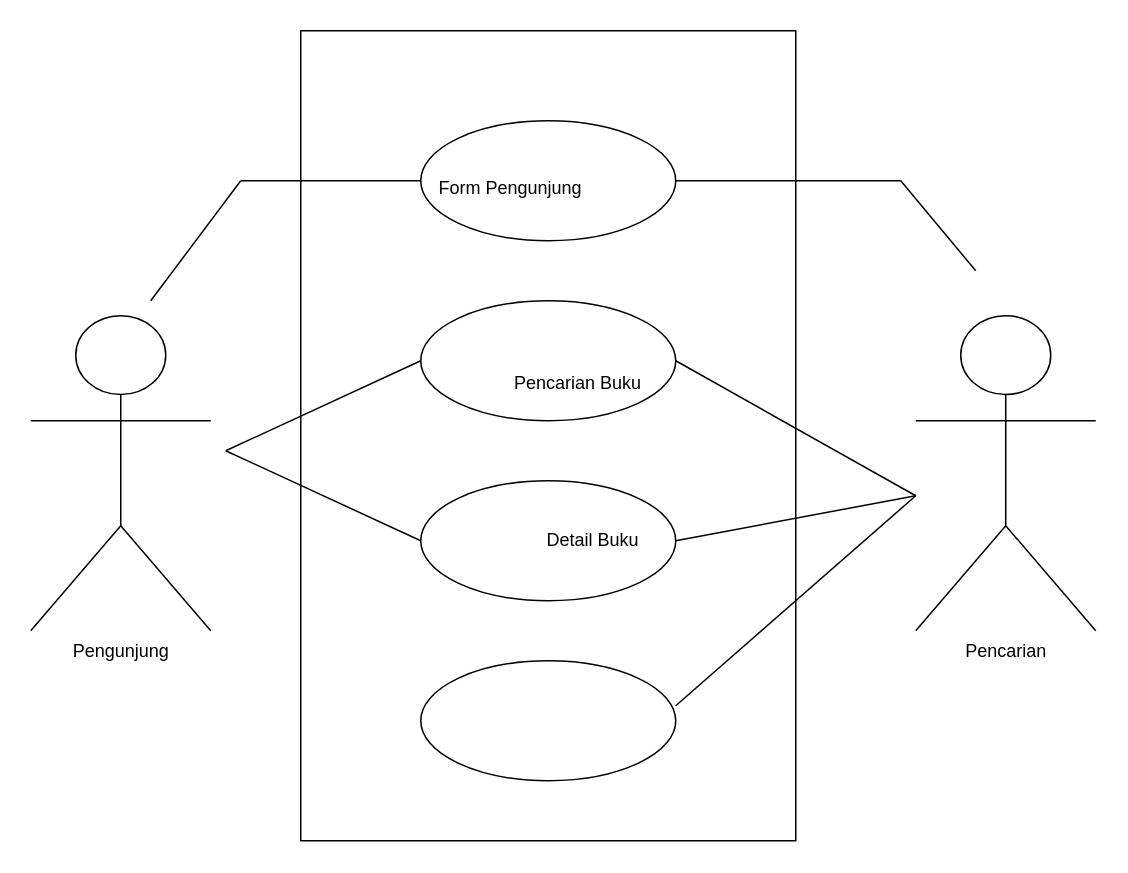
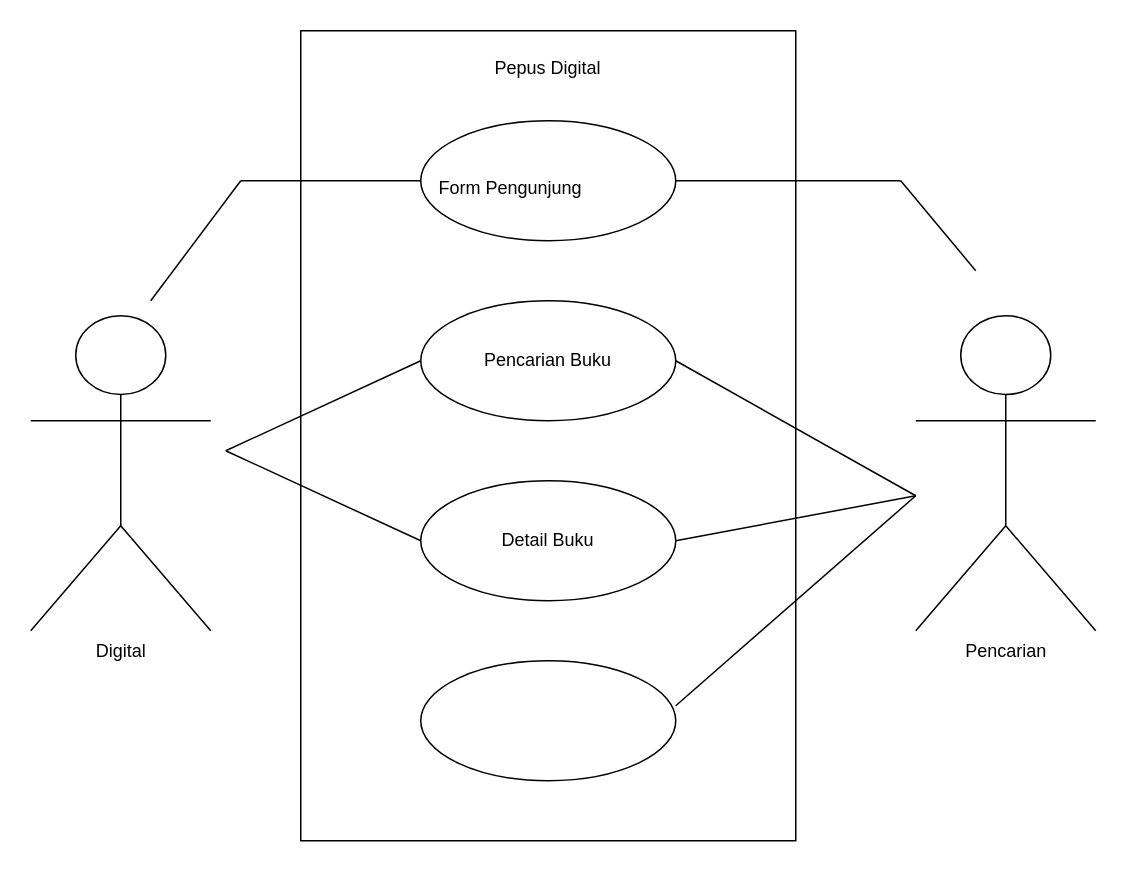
+ <mxCell id="3" value="Pepus Digital" style="text;html=1;strokeColor=none;fillColor=none;align=center;verticalAlign=middle;whiteSpace=wrap;rounded=0;" vertex="1" parent="1"><mxGeometry x="300" y="20" width="130" height="50" as="geometry" /></mxCell>
- <mxCell id="11" value="Pencarian Buku" style="text;html=1;strokeColor=none;fillColor=none;align=center;verticalAlign=middle;whiteSpace=wrap;rounded=0;" vertex="1" parent="1"><mxGeometry x="335" y="240" width="100" height="30" as="geometry" /></mxCell>
+ <mxCell id="11" value="Pencarian Buku" style="text;html=1;strokeColor=none;fillColor=none;align=center;verticalAlign=middle;whiteSpace=wrap;rounded=0;" vertex="1" parent="1"><mxGeometry x="315" y="225" width="100" height="30" as="geometry" /></mxCell>
- <mxCell id="12" value="Detail Buku" style="text;html=1;strokeColor=none;fillColor=none;align=center;verticalAlign=middle;whiteSpace=wrap;rounded=0;" vertex="1" parent="1"><mxGeometry x="355" y="345" width="80" height="30" as="geometry" /></mxCell>
+ <mxCell id="12" value="Detail Buku" style="text;html=1;strokeColor=none;fillColor=none;align=center;verticalAlign=middle;whiteSpace=wrap;rounded=0;" vertex="1" parent="1"><mxGeometry x="325" y="345" width="80" height="30" as="geometry" /></mxCell>
- <mxCell id="4" value="Pengunjung" style="shape=umlActor;verticalLabelPosition=bottom;verticalAlign=top;html=1;outlineConnect=0;" vertex="1" parent="1"><mxGeometry x="20" y="210" width="120" height="210" as="geometry" /></mxCell>
+ <mxCell id="4" value="Digital" style="shape=umlActor;verticalLabelPosition=bottom;verticalAlign=top;html=1;outlineConnect=0;" vertex="1" parent="1"><mxGeometry x="20" y="210" width="120" height="210" as="geometry" /></mxCell>
